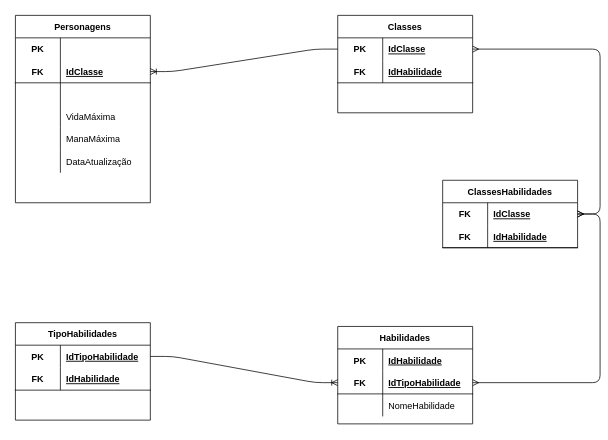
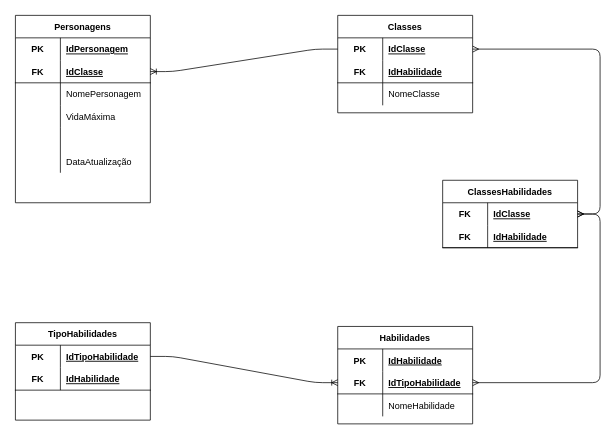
+ <mxCell id="5" value="IdPersonagem" style="shape=partialRectangle;connectable=0;fillColor=none;top=0;left=0;bottom=0;right=0;align=left;spacingLeft=6;fontStyle=5;overflow=hidden;" parent="3" vertex="1"><mxGeometry x="60" width="120" height="30" as="geometry" /></mxCell>
+ <mxCell id="11" value="NomePersonagem" style="shape=partialRectangle;connectable=0;fillColor=none;top=0;left=0;bottom=0;right=0;align=left;spacingLeft=6;overflow=hidden;" parent="9" vertex="1"><mxGeometry x="60" width="120" height="30" as="geometry" /></mxCell>
+ <mxCell id="32" value="NomeClasse" style="shape=partialRectangle;connectable=0;fillColor=none;top=0;left=0;bottom=0;right=0;align=left;spacingLeft=6;overflow=hidden;" parent="30" vertex="1"><mxGeometry x="60" width="120" height="30" as="geometry" /></mxCell>
- <mxCell id="17" value="ManaMáxima" style="shape=partialRectangle;connectable=0;fillColor=none;top=0;left=0;bottom=0;right=0;align=left;spacingLeft=6;overflow=hidden;" parent="15" vertex="1"><mxGeometry x="60" width="120" height="30" as="geometry" /></mxCell>
